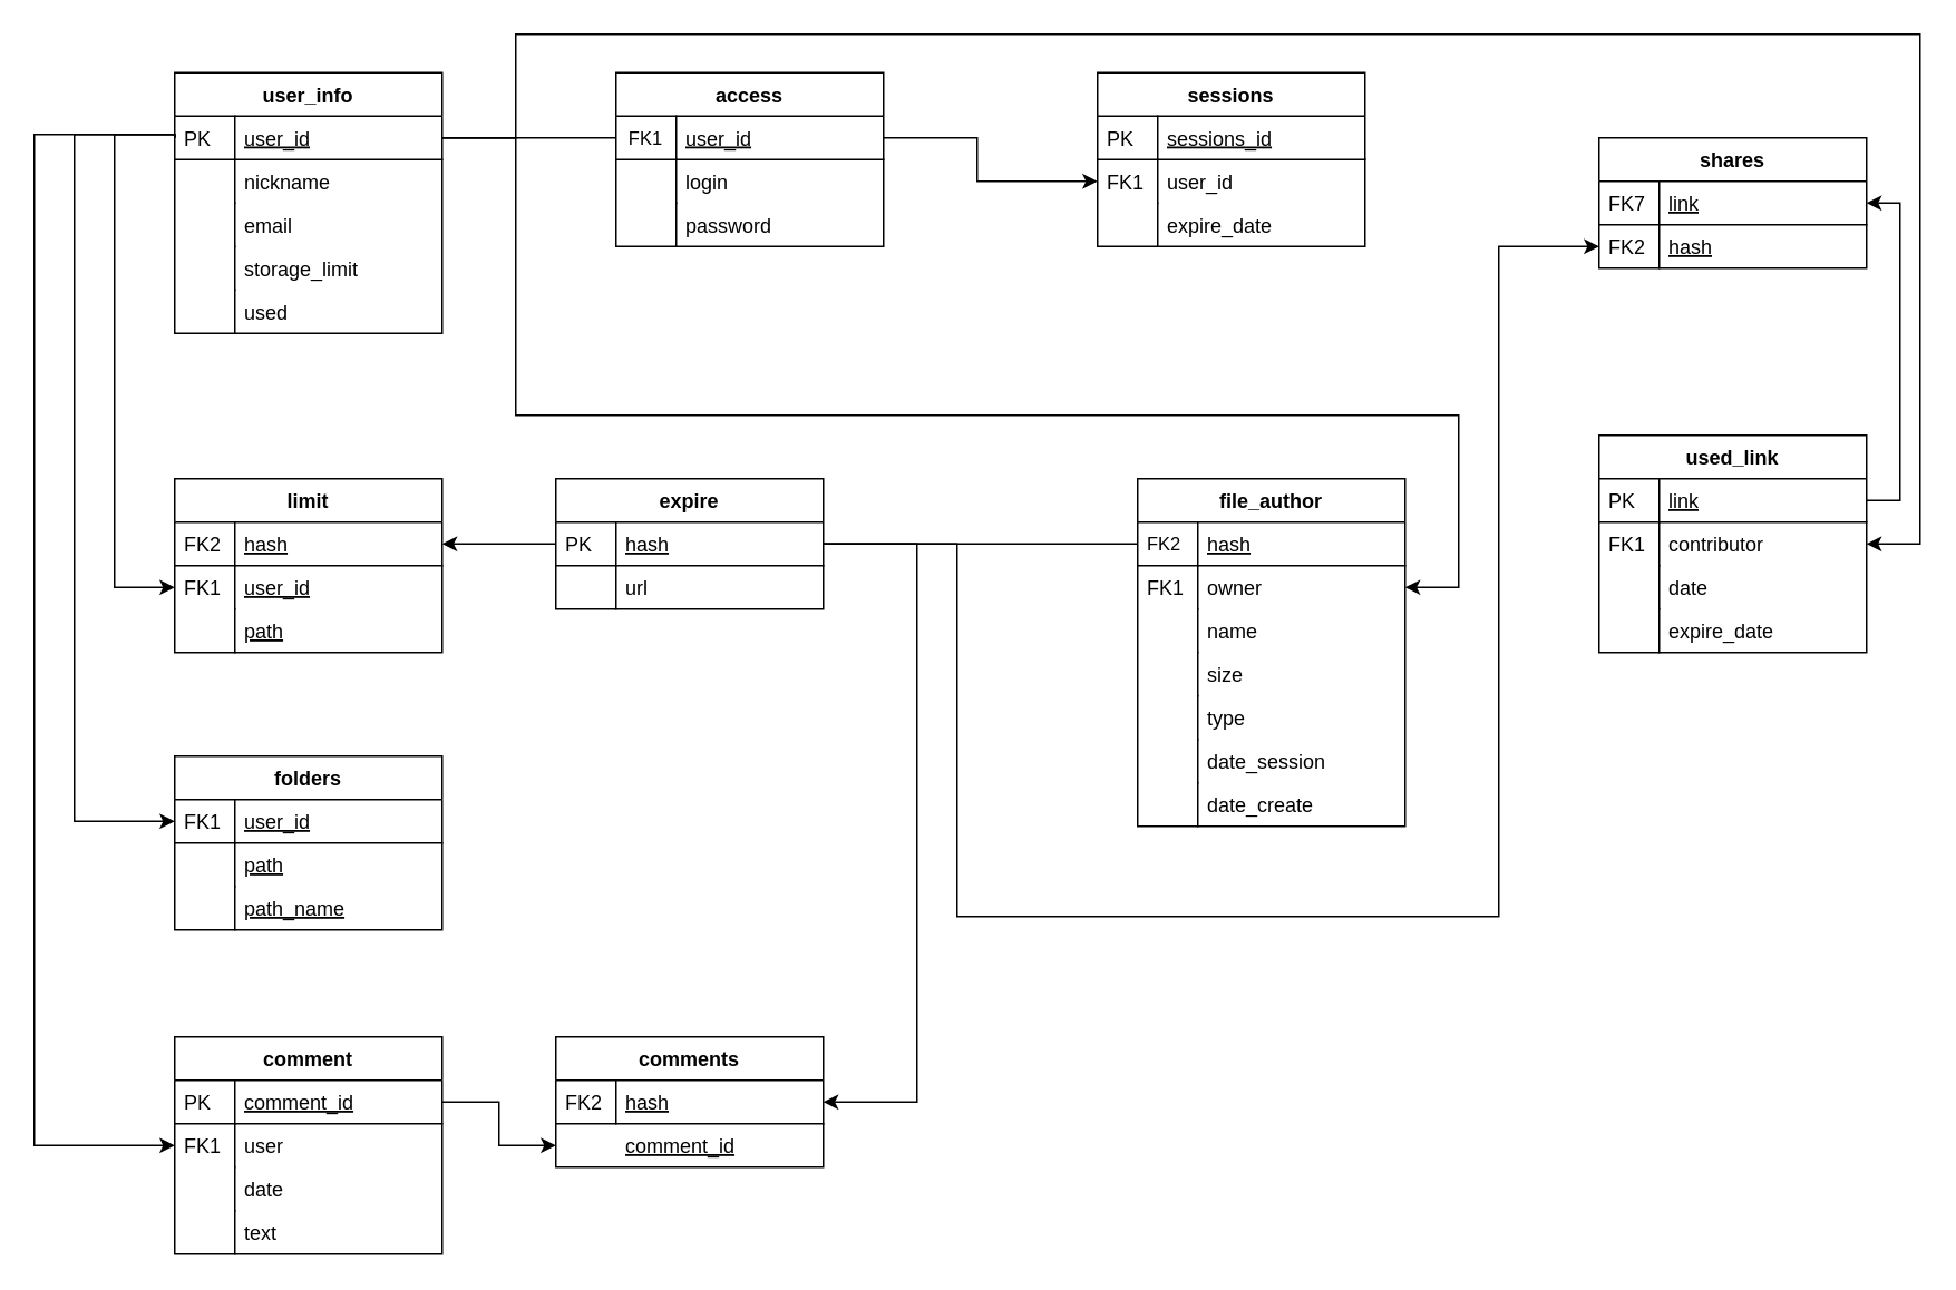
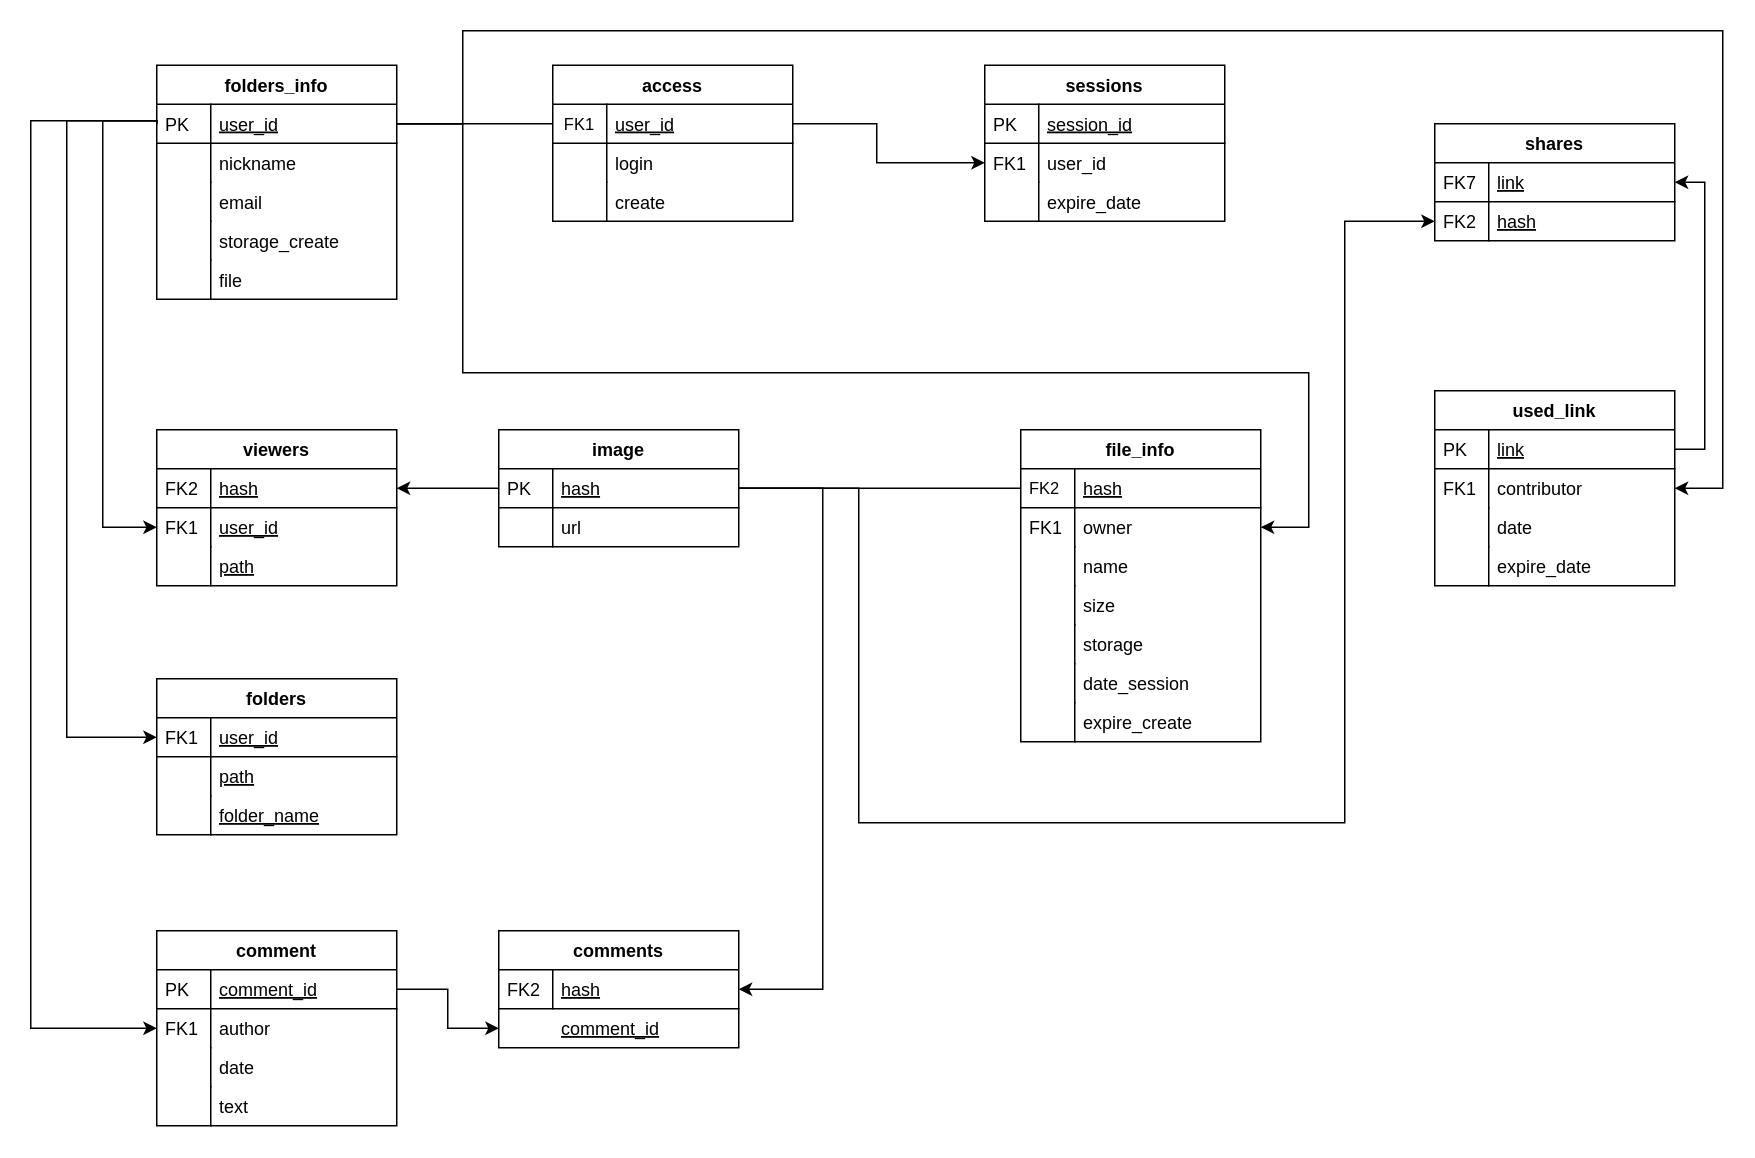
- <mxCell id="2" value="user_info" style="swimlane;fontStyle=1;childLayout=stackLayout;horizontal=1;startSize=26;horizontalStack=0;resizeParent=1;resizeLast=0;collapsible=1;marginBottom=0;rounded=0;shadow=0;strokeWidth=1;" parent="1" vertex="1"><mxGeometry x="104" y="43" width="160" height="156" as="geometry"><mxRectangle x="20" y="80" width="160" height="26" as="alternateBounds" /></mxGeometry></mxCell>
+ <mxCell id="2" value="folders_info" style="swimlane;fontStyle=1;childLayout=stackLayout;horizontal=1;startSize=26;horizontalStack=0;resizeParent=1;resizeLast=0;collapsible=1;marginBottom=0;rounded=0;shadow=0;strokeWidth=1;" parent="1" vertex="1"><mxGeometry x="104" y="43" width="160" height="156" as="geometry"><mxRectangle x="20" y="80" width="160" height="26" as="alternateBounds" /></mxGeometry></mxCell>
- <mxCell id="21" value="sessions_id" style="shape=partialRectangle;top=0;left=0;right=0;bottom=1;align=left;verticalAlign=top;fillColor=none;spacingLeft=40;spacingRight=4;overflow=hidden;rotatable=0;points=[[0,0.5],[1,0.5]];portConstraint=eastwest;dropTarget=0;rounded=0;shadow=0;strokeWidth=1;fontStyle=4" parent="20" vertex="1"><mxGeometry y="26" width="160" height="26" as="geometry" /></mxCell>
+ <mxCell id="21" value="session_id" style="shape=partialRectangle;top=0;left=0;right=0;bottom=1;align=left;verticalAlign=top;fillColor=none;spacingLeft=40;spacingRight=4;overflow=hidden;rotatable=0;points=[[0,0.5],[1,0.5]];portConstraint=eastwest;dropTarget=0;rounded=0;shadow=0;strokeWidth=1;fontStyle=4" parent="20" vertex="1"><mxGeometry y="26" width="160" height="26" as="geometry" /></mxCell>
- <mxCell id="18" value="password" style="shape=partialRectangle;top=0;left=0;right=0;bottom=0;align=left;verticalAlign=top;fillColor=none;spacingLeft=40;spacingRight=4;overflow=hidden;rotatable=0;points=[[0,0.5],[1,0.5]];portConstraint=eastwest;dropTarget=0;rounded=0;shadow=0;strokeWidth=1;" parent="13" vertex="1"><mxGeometry y="78" width="160" height="26" as="geometry" /></mxCell>
+ <mxCell id="18" value="create" style="shape=partialRectangle;top=0;left=0;right=0;bottom=0;align=left;verticalAlign=top;fillColor=none;spacingLeft=40;spacingRight=4;overflow=hidden;rotatable=0;points=[[0,0.5],[1,0.5]];portConstraint=eastwest;dropTarget=0;rounded=0;shadow=0;strokeWidth=1;" parent="13" vertex="1"><mxGeometry y="78" width="160" height="26" as="geometry" /></mxCell>
- <mxCell id="9" value="storage_limit" style="shape=partialRectangle;top=0;left=0;right=0;bottom=0;align=left;verticalAlign=top;fillColor=none;spacingLeft=40;spacingRight=4;overflow=hidden;rotatable=0;points=[[0,0.5],[1,0.5]];portConstraint=eastwest;dropTarget=0;rounded=0;shadow=0;strokeWidth=1;" parent="2" vertex="1"><mxGeometry y="104" width="160" height="26" as="geometry" /></mxCell>
+ <mxCell id="9" value="storage_create" style="shape=partialRectangle;top=0;left=0;right=0;bottom=0;align=left;verticalAlign=top;fillColor=none;spacingLeft=40;spacingRight=4;overflow=hidden;rotatable=0;points=[[0,0.5],[1,0.5]];portConstraint=eastwest;dropTarget=0;rounded=0;shadow=0;strokeWidth=1;" parent="2" vertex="1"><mxGeometry y="104" width="160" height="26" as="geometry" /></mxCell>
- <mxCell id="11" value="used" style="shape=partialRectangle;top=0;left=0;right=0;bottom=0;align=left;verticalAlign=top;fillColor=none;spacingLeft=40;spacingRight=4;overflow=hidden;rotatable=0;points=[[0,0.5],[1,0.5]];portConstraint=eastwest;dropTarget=0;rounded=0;shadow=0;strokeWidth=1;" parent="2" vertex="1"><mxGeometry y="130" width="160" height="26" as="geometry" /></mxCell>
+ <mxCell id="11" value="file" style="shape=partialRectangle;top=0;left=0;right=0;bottom=0;align=left;verticalAlign=top;fillColor=none;spacingLeft=40;spacingRight=4;overflow=hidden;rotatable=0;points=[[0,0.5],[1,0.5]];portConstraint=eastwest;dropTarget=0;rounded=0;shadow=0;strokeWidth=1;" parent="2" vertex="1"><mxGeometry y="130" width="160" height="26" as="geometry" /></mxCell>
- <mxCell id="72" value="limit" style="swimlane;fontStyle=1;childLayout=stackLayout;horizontal=1;startSize=26;horizontalStack=0;resizeParent=1;resizeLast=0;collapsible=1;marginBottom=0;rounded=0;shadow=0;strokeWidth=1;" parent="1" vertex="1"><mxGeometry x="104" y="286" width="160" height="104" as="geometry"><mxRectangle x="260" y="80" width="160" height="26" as="alternateBounds" /></mxGeometry></mxCell>
+ <mxCell id="72" value="viewers" style="swimlane;fontStyle=1;childLayout=stackLayout;horizontal=1;startSize=26;horizontalStack=0;resizeParent=1;resizeLast=0;collapsible=1;marginBottom=0;rounded=0;shadow=0;strokeWidth=1;" parent="1" vertex="1"><mxGeometry x="104" y="286" width="160" height="104" as="geometry"><mxRectangle x="260" y="80" width="160" height="26" as="alternateBounds" /></mxGeometry></mxCell>
- <mxCell id="95" value="expire" style="swimlane;fontStyle=1;childLayout=stackLayout;horizontal=1;startSize=26;horizontalStack=0;resizeParent=1;resizeLast=0;collapsible=1;marginBottom=0;rounded=0;shadow=0;strokeWidth=1;" parent="1" vertex="1"><mxGeometry x="332" y="286" width="160" height="78" as="geometry"><mxRectangle x="260" y="80" width="160" height="26" as="alternateBounds" /></mxGeometry></mxCell>
+ <mxCell id="95" value="image" style="swimlane;fontStyle=1;childLayout=stackLayout;horizontal=1;startSize=26;horizontalStack=0;resizeParent=1;resizeLast=0;collapsible=1;marginBottom=0;rounded=0;shadow=0;strokeWidth=1;" parent="1" vertex="1"><mxGeometry x="332" y="286" width="160" height="78" as="geometry"><mxRectangle x="260" y="80" width="160" height="26" as="alternateBounds" /></mxGeometry></mxCell>
- <mxCell id="28" value="file_author" style="swimlane;fontStyle=1;childLayout=stackLayout;horizontal=1;startSize=26;horizontalStack=0;resizeParent=1;resizeLast=0;collapsible=1;marginBottom=0;rounded=0;shadow=0;strokeWidth=1;" parent="1" vertex="1"><mxGeometry x="680" y="286" width="160" height="208" as="geometry"><mxRectangle x="260" y="270" width="160" height="26" as="alternateBounds" /></mxGeometry></mxCell>
+ <mxCell id="28" value="file_info" style="swimlane;fontStyle=1;childLayout=stackLayout;horizontal=1;startSize=26;horizontalStack=0;resizeParent=1;resizeLast=0;collapsible=1;marginBottom=0;rounded=0;shadow=0;strokeWidth=1;" parent="1" vertex="1"><mxGeometry x="680" y="286" width="160" height="208" as="geometry"><mxRectangle x="260" y="270" width="160" height="26" as="alternateBounds" /></mxGeometry></mxCell>
- <mxCell id="37" value="type" style="shape=partialRectangle;top=0;left=0;right=0;bottom=0;align=left;verticalAlign=top;fillColor=none;spacingLeft=40;spacingRight=4;overflow=hidden;rotatable=0;points=[[0,0.5],[1,0.5]];portConstraint=eastwest;dropTarget=0;rounded=0;shadow=0;strokeWidth=1;" parent="28" vertex="1"><mxGeometry y="130" width="160" height="26" as="geometry" /></mxCell>
+ <mxCell id="37" value="storage" style="shape=partialRectangle;top=0;left=0;right=0;bottom=0;align=left;verticalAlign=top;fillColor=none;spacingLeft=40;spacingRight=4;overflow=hidden;rotatable=0;points=[[0,0.5],[1,0.5]];portConstraint=eastwest;dropTarget=0;rounded=0;shadow=0;strokeWidth=1;" parent="28" vertex="1"><mxGeometry y="130" width="160" height="26" as="geometry" /></mxCell>
- <mxCell id="41" value="date_create" style="shape=partialRectangle;top=0;left=0;right=0;bottom=0;align=left;verticalAlign=top;fillColor=none;spacingLeft=40;spacingRight=4;overflow=hidden;rotatable=0;points=[[0,0.5],[1,0.5]];portConstraint=eastwest;dropTarget=0;rounded=0;shadow=0;strokeWidth=1;" parent="28" vertex="1"><mxGeometry y="182" width="160" height="26" as="geometry" /></mxCell>
+ <mxCell id="41" value="expire_create" style="shape=partialRectangle;top=0;left=0;right=0;bottom=0;align=left;verticalAlign=top;fillColor=none;spacingLeft=40;spacingRight=4;overflow=hidden;rotatable=0;points=[[0,0.5],[1,0.5]];portConstraint=eastwest;dropTarget=0;rounded=0;shadow=0;strokeWidth=1;" parent="28" vertex="1"><mxGeometry y="182" width="160" height="26" as="geometry" /></mxCell>
- <mxCell id="84" value="path_name" style="shape=partialRectangle;top=0;left=0;right=0;bottom=0;align=left;verticalAlign=top;fillColor=none;spacingLeft=40;spacingRight=4;overflow=hidden;rotatable=0;points=[[0,0.5],[1,0.5]];portConstraint=eastwest;dropTarget=0;rounded=0;shadow=0;strokeWidth=1;fontStyle=4" parent="79" vertex="1"><mxGeometry y="78" width="160" height="26" as="geometry" /></mxCell>
+ <mxCell id="84" value="folder_name" style="shape=partialRectangle;top=0;left=0;right=0;bottom=0;align=left;verticalAlign=top;fillColor=none;spacingLeft=40;spacingRight=4;overflow=hidden;rotatable=0;points=[[0,0.5],[1,0.5]];portConstraint=eastwest;dropTarget=0;rounded=0;shadow=0;strokeWidth=1;fontStyle=4" parent="79" vertex="1"><mxGeometry y="78" width="160" height="26" as="geometry" /></mxCell>
- <mxCell id="89" value="user" style="shape=partialRectangle;top=0;left=0;right=0;bottom=0;align=left;verticalAlign=top;fillColor=none;spacingLeft=40;spacingRight=4;overflow=hidden;rotatable=0;points=[[0,0.5],[1,0.5]];portConstraint=eastwest;dropTarget=0;rounded=0;shadow=0;strokeWidth=1;perimeterSpacing=0;" parent="86" vertex="1"><mxGeometry y="52" width="160" height="26" as="geometry" /></mxCell>
+ <mxCell id="89" value="author" style="shape=partialRectangle;top=0;left=0;right=0;bottom=0;align=left;verticalAlign=top;fillColor=none;spacingLeft=40;spacingRight=4;overflow=hidden;rotatable=0;points=[[0,0.5],[1,0.5]];portConstraint=eastwest;dropTarget=0;rounded=0;shadow=0;strokeWidth=1;perimeterSpacing=0;" parent="86" vertex="1"><mxGeometry y="52" width="160" height="26" as="geometry" /></mxCell>
